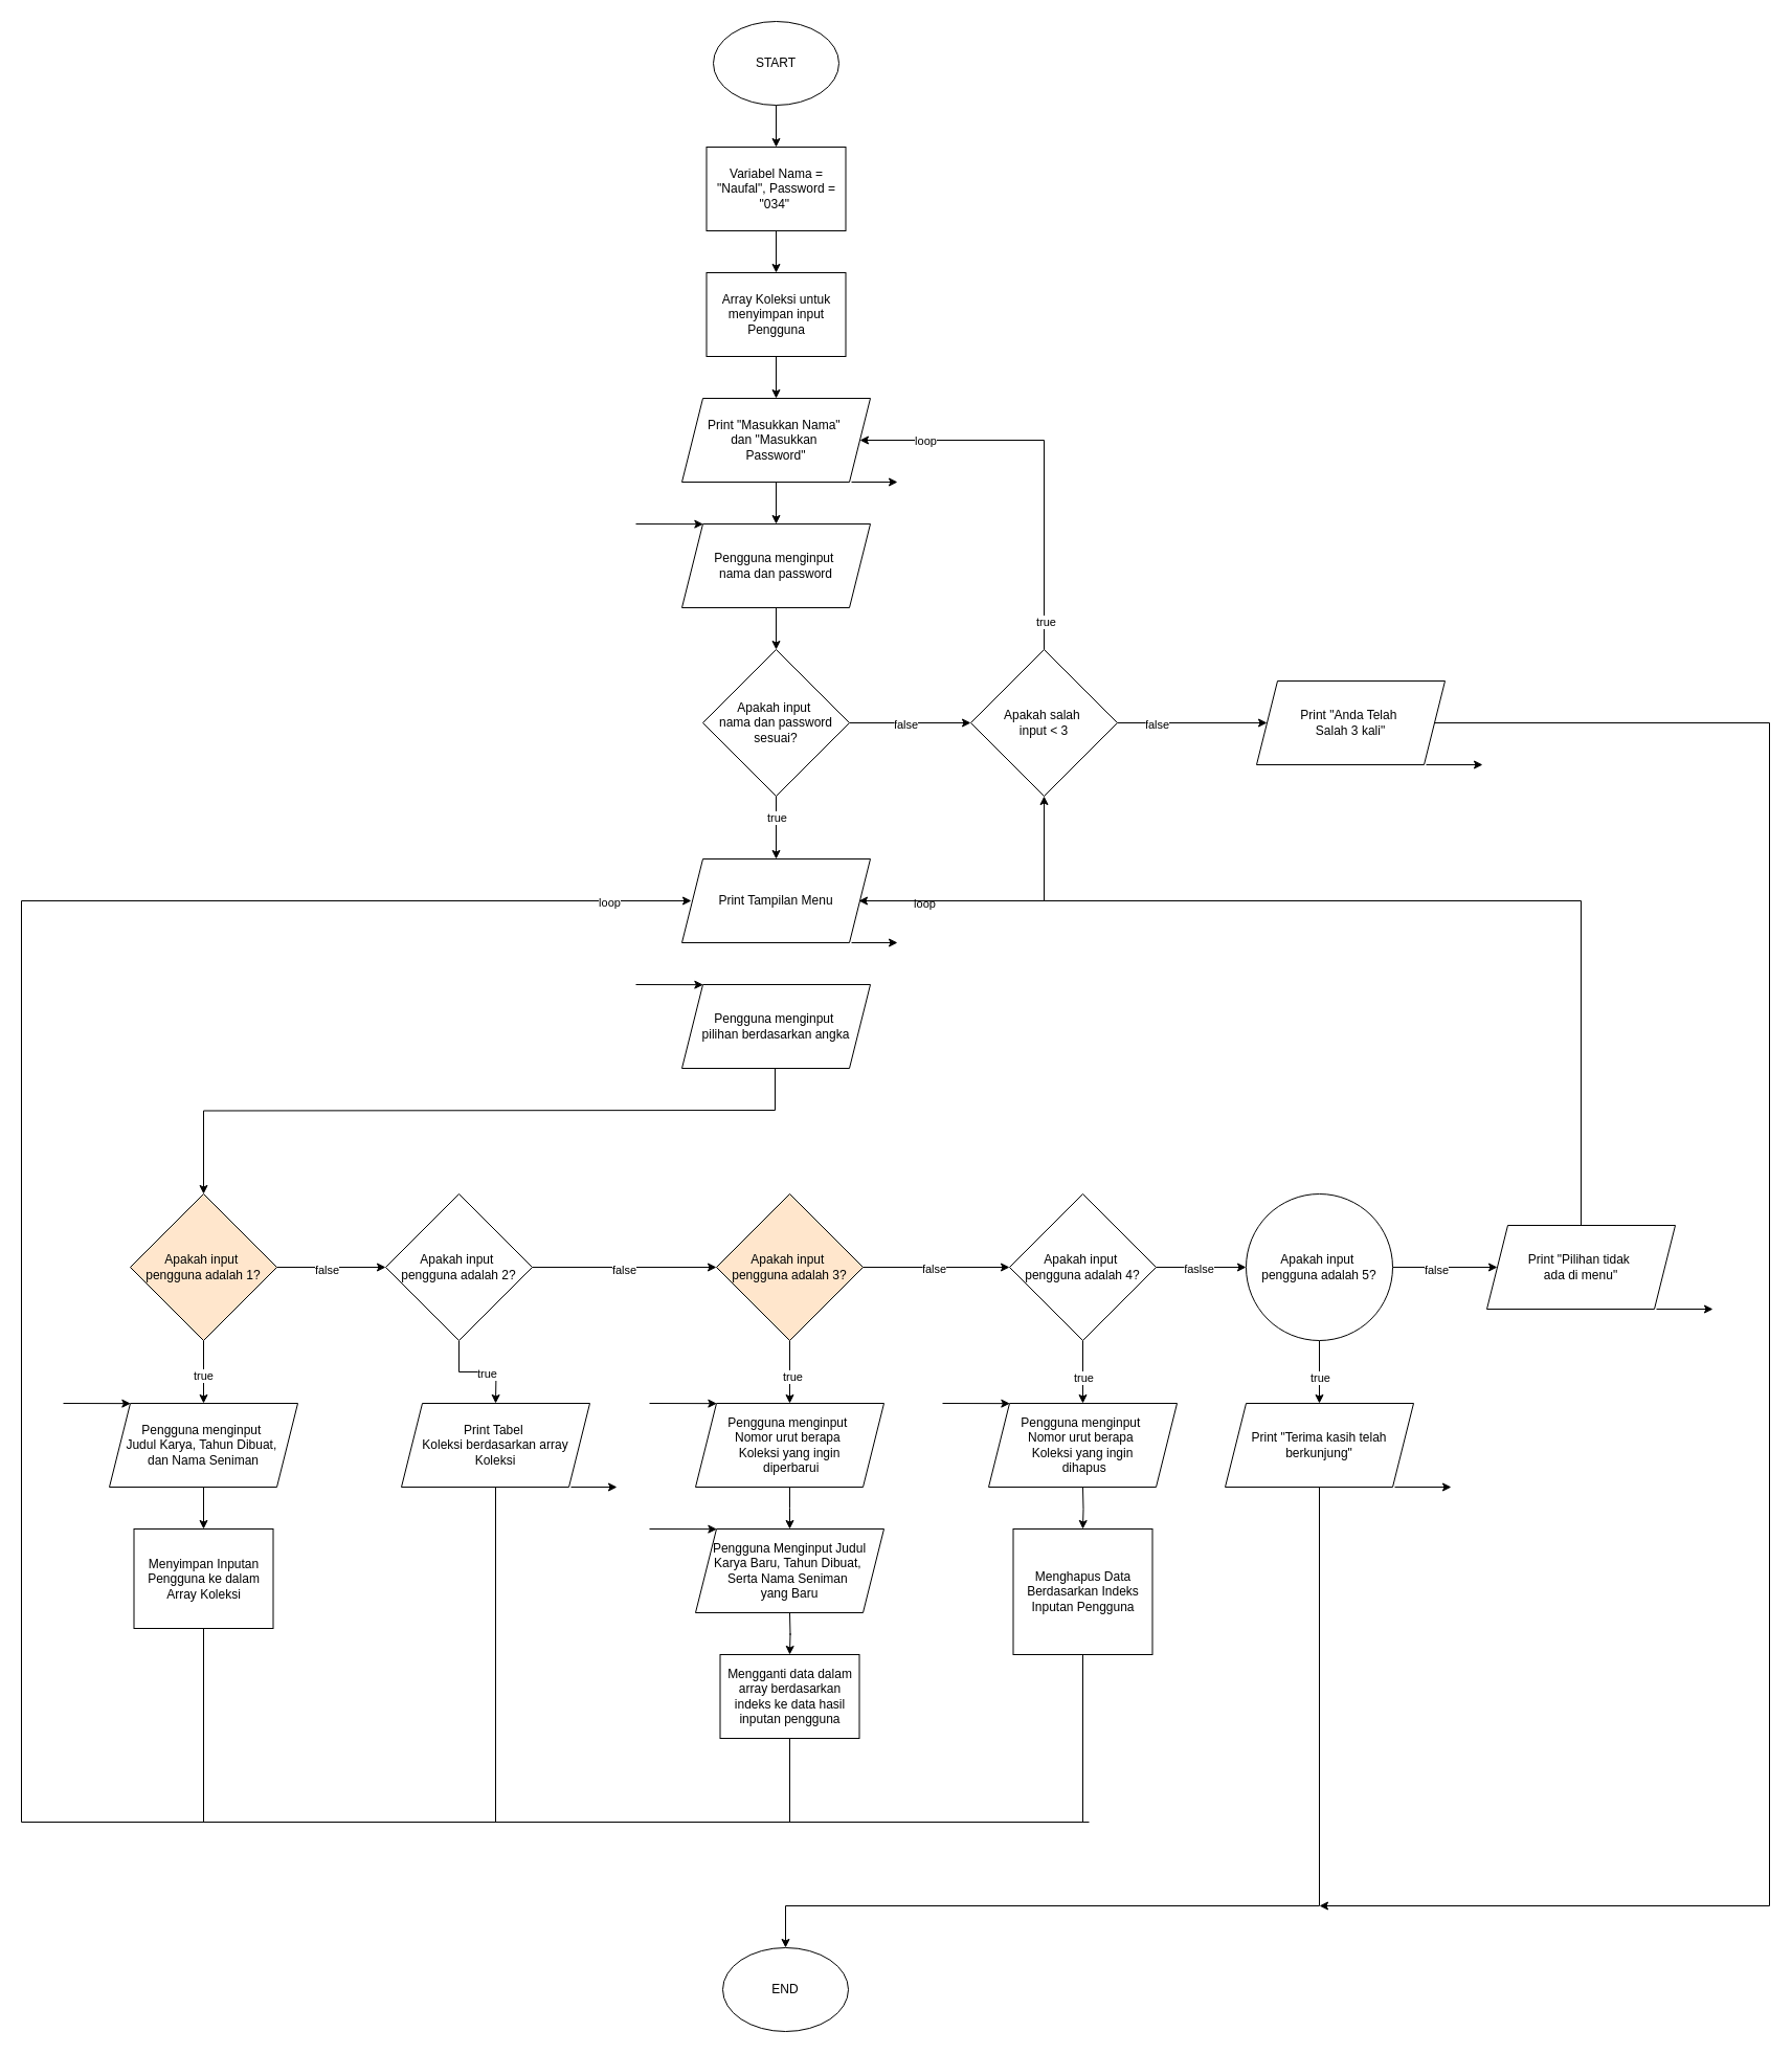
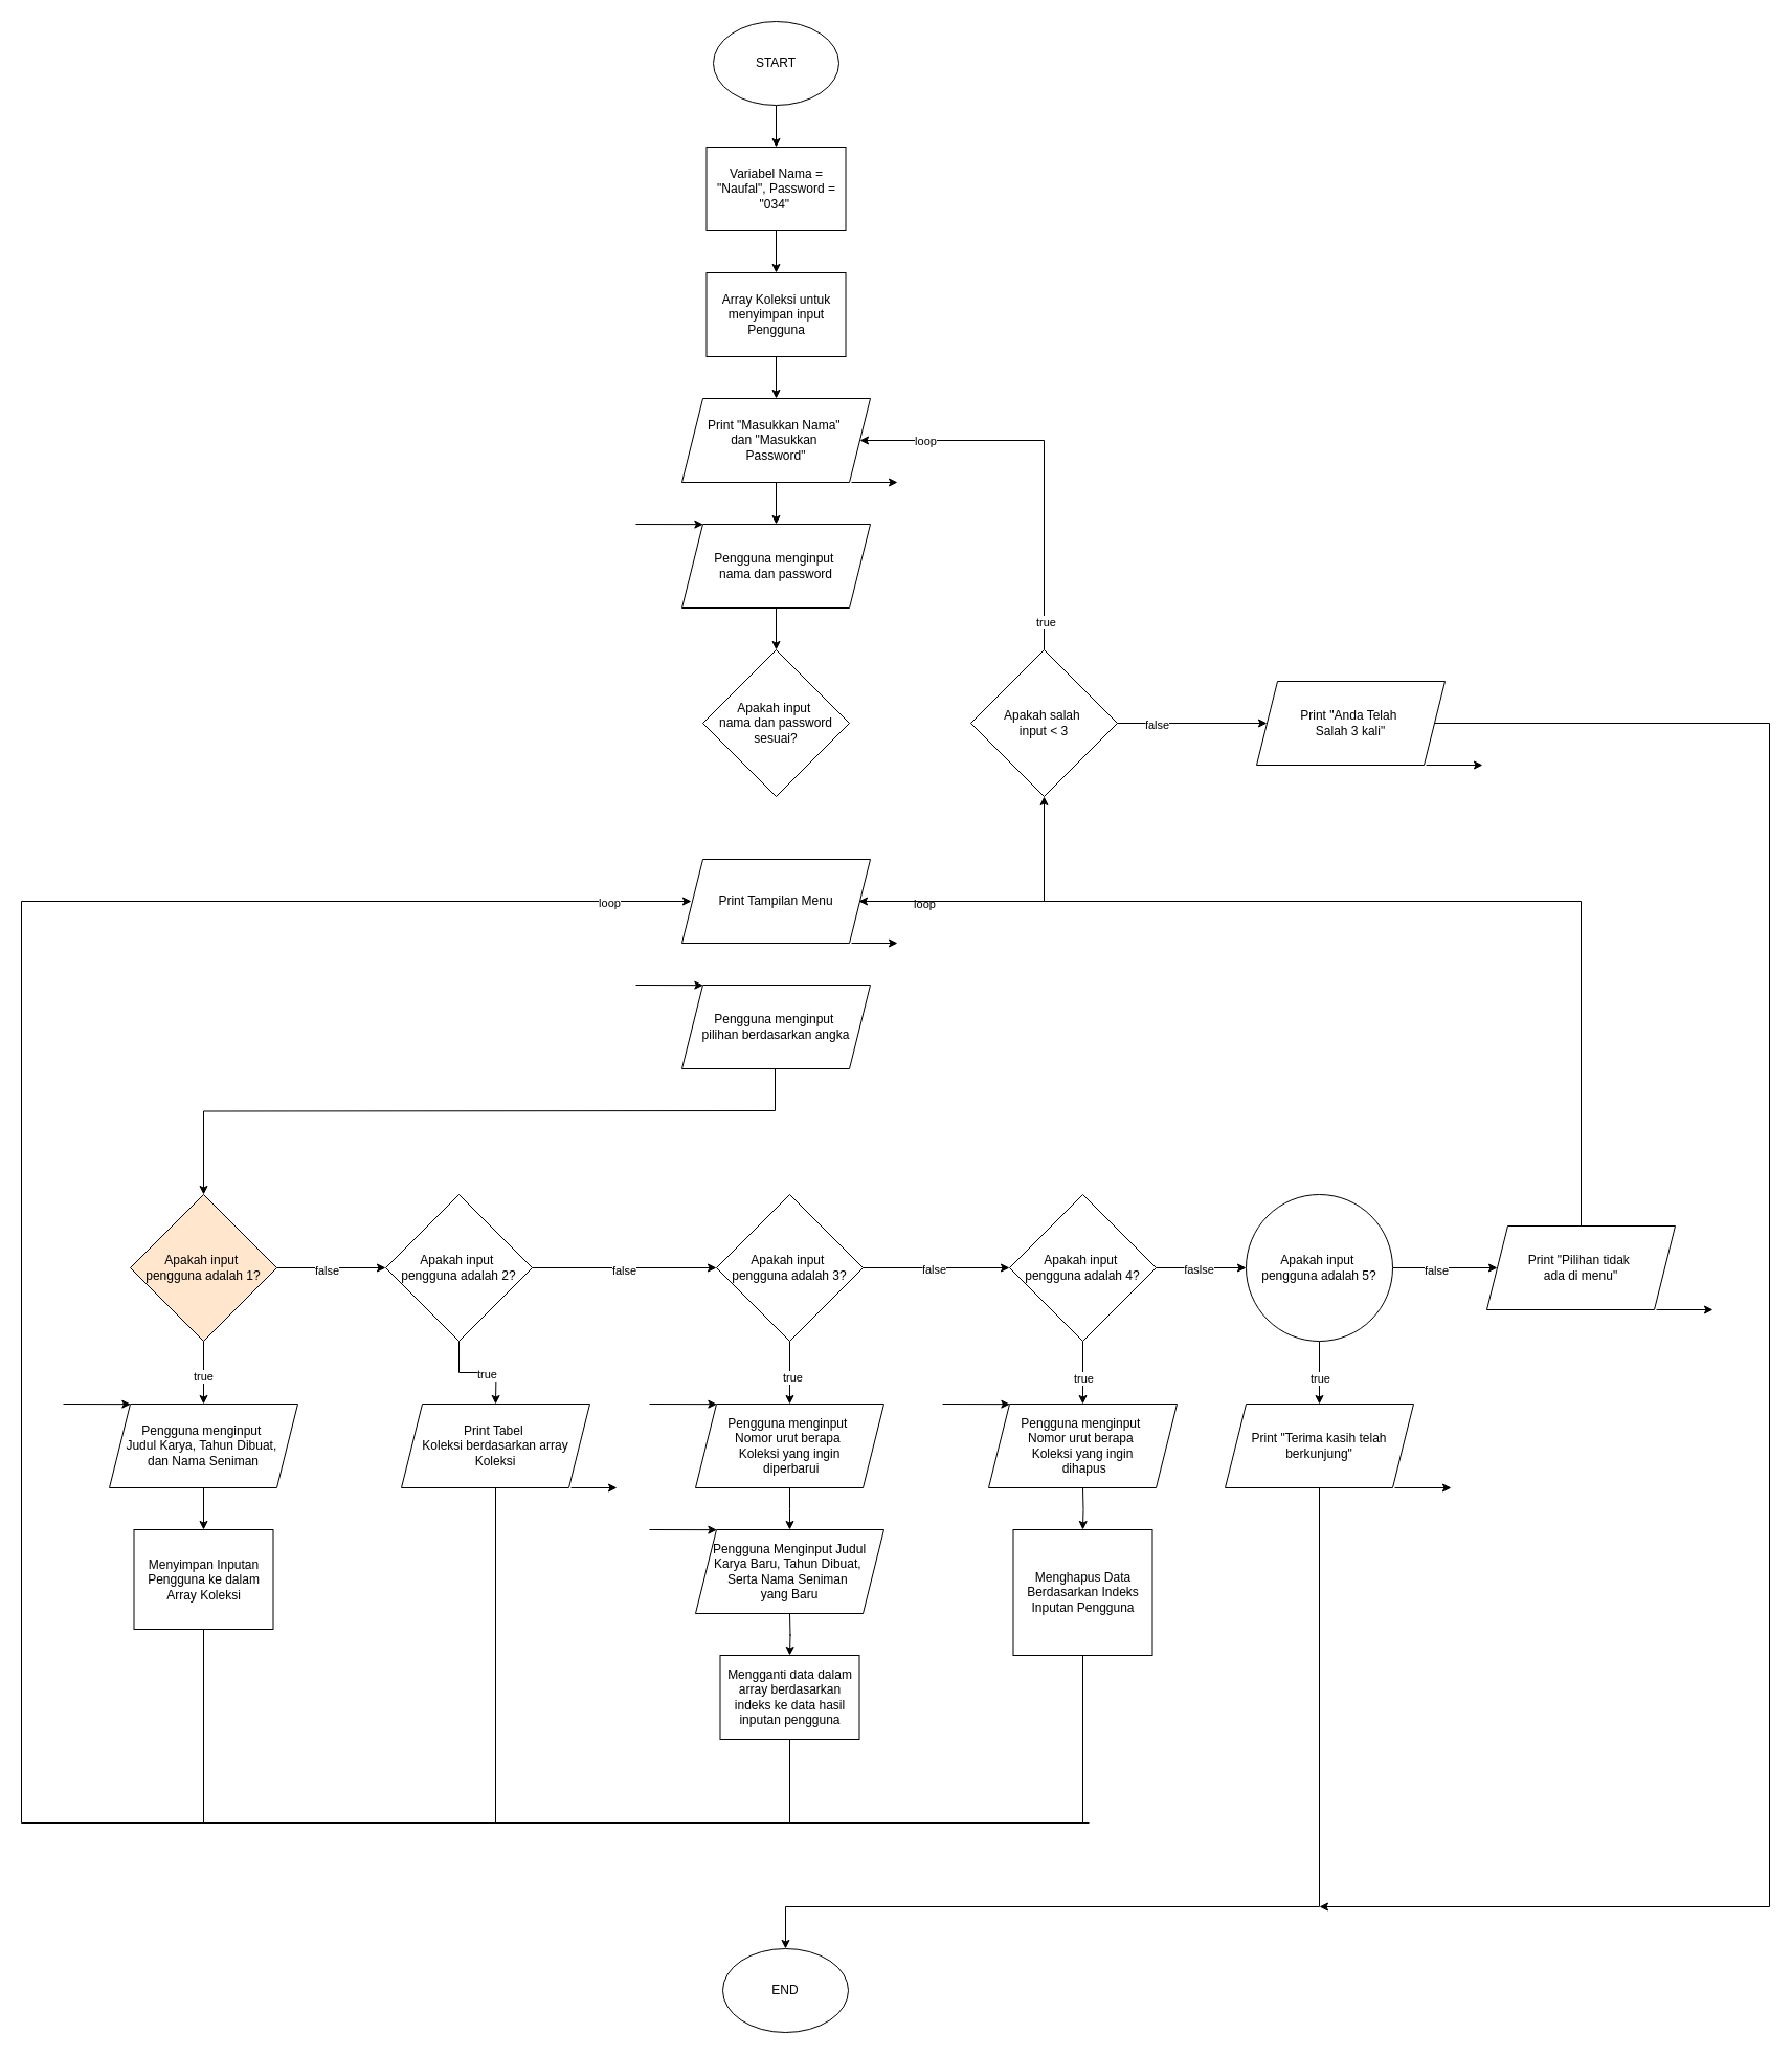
- <mxCell id="75" value="" style="edgeStyle=orthogonalEdgeStyle;rounded=0;orthogonalLoop=1;jettySize=auto;html=1;" parent="1" source="79" target="81" edge="1"><mxGeometry relative="1" as="geometry"><Array as="points"><mxPoint x="867" y="690" /><mxPoint x="867" y="690" /></Array></mxGeometry></mxCell>
- <mxCell id="76" value="false" style="edgeLabel;html=1;align=center;verticalAlign=middle;resizable=0;points=[];" parent="75" vertex="1" connectable="0"><mxGeometry x="-0.09" y="-1" relative="1" as="geometry"><mxPoint as="offset" /></mxGeometry></mxCell>
- <mxCell id="77" value="" style="edgeStyle=orthogonalEdgeStyle;rounded=0;orthogonalLoop=1;jettySize=auto;html=1;" parent="1" source="79" target="87" edge="1"><mxGeometry relative="1" as="geometry" /></mxCell>
- <mxCell id="78" value="true" style="edgeLabel;html=1;align=center;verticalAlign=middle;resizable=0;points=[];" parent="77" vertex="1" connectable="0"><mxGeometry x="-0.309" relative="1" as="geometry"><mxPoint y="-1" as="offset" /></mxGeometry></mxCell>
- <mxCell id="17" value="Apakah input&amp;nbsp;&lt;div&gt;pengguna adalah 3?&lt;/div&gt;" style="rhombus;whiteSpace=wrap;html=1;fillColor=#ffe6cc;" parent="1" vertex="1"><mxGeometry x="684" y="1140" width="140" height="140" as="geometry" /></mxCell>
+ <mxCell id="17" value="Apakah input&amp;nbsp;&lt;div&gt;pengguna adalah 3?&lt;/div&gt;" style="rhombus;whiteSpace=wrap;html=1;" parent="1" vertex="1"><mxGeometry x="684" y="1140" width="140" height="140" as="geometry" /></mxCell>
